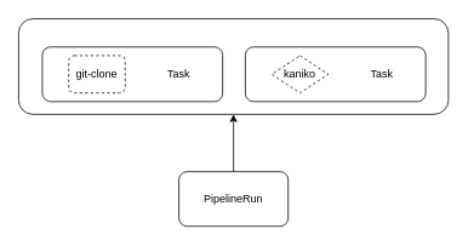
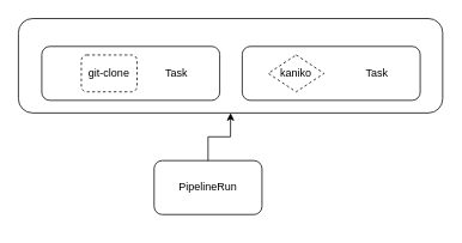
- <mxCell id="5" value="git-clone" style="rounded=1;whiteSpace=wrap;html=1;dashed=1;fillColor=none;" vertex="1" parent="1"><mxGeometry x="75" y="60.5" width="62" height="41" as="geometry" /></mxCell>
+ <mxCell id="5" value="git-clone" style="rounded=1;whiteSpace=wrap;html=1;dashed=1;fillColor=none;" vertex="1" parent="1"><mxGeometry x="90" y="60.5" width="62" height="41" as="geometry" /></mxCell>
- <mxCell id="7" value="PipelineRun" style="rounded=1;whiteSpace=wrap;html=1;fillColor=none;" vertex="1" parent="1"><mxGeometry x="196" y="188" width="120" height="60" as="geometry" /></mxCell>
+ <mxCell id="7" value="PipelineRun" style="rounded=1;whiteSpace=wrap;html=1;fillColor=none;" vertex="1" parent="1"><mxGeometry x="171" y="178" width="120" height="60" as="geometry" /></mxCell>
